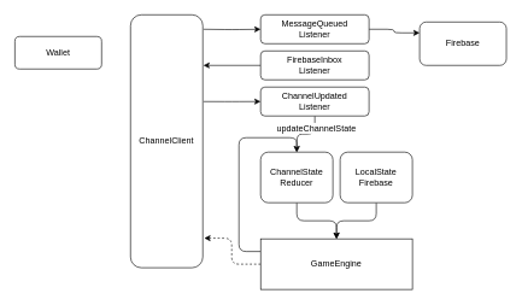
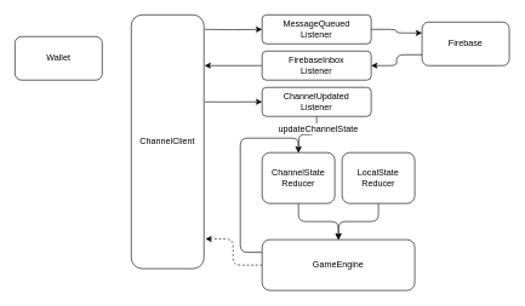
- <mxCell id="2" value="Wallet" style="rounded=1;whiteSpace=wrap;html=1;" vertex="1" parent="1"><mxGeometry x="20" y="50" width="120" height="45" as="geometry" /></mxCell>
+ <mxCell id="2" value="Wallet" style="rounded=1;whiteSpace=wrap;html=1;" vertex="1" parent="1"><mxGeometry x="20" y="50" width="120" height="60" as="geometry" /></mxCell>
+ <mxCell id="13" style="edgeStyle=orthogonalEdgeStyle;rounded=1;orthogonalLoop=1;jettySize=auto;html=1;exitX=0;exitY=0.75;exitDx=0;exitDy=0;entryX=1;entryY=0.5;entryDx=0;entryDy=0;" edge="1" parent="1" source="14" target="12"><mxGeometry relative="1" as="geometry" /></mxCell>
- <mxCell id="18" value="LocalState&lt;br&gt;Firebase" style="rounded=1;whiteSpace=wrap;html=1;" vertex="1" parent="1"><mxGeometry x="470" y="210" width="100" height="70" as="geometry" /></mxCell>
+ <mxCell id="18" value="LocalState&lt;br&gt;Reducer" style="rounded=1;whiteSpace=wrap;html=1;" vertex="1" parent="1"><mxGeometry x="470" y="210" width="100" height="70" as="geometry" /></mxCell>
- <mxCell id="21" value="GameEngine" style="whiteSpace=wrap;html=1;rounded=0;" vertex="1" parent="1"><mxGeometry x="360" y="330" width="210" height="70" as="geometry" /></mxCell>
+ <mxCell id="21" value="GameEngine" style="rounded=1;whiteSpace=wrap;html=1;" vertex="1" parent="1"><mxGeometry x="360" y="330" width="210" height="70" as="geometry" /></mxCell>
